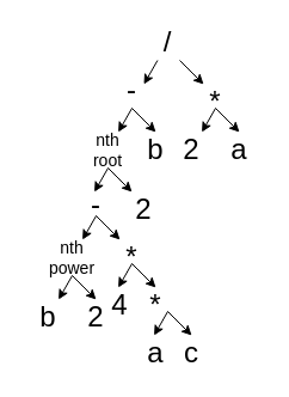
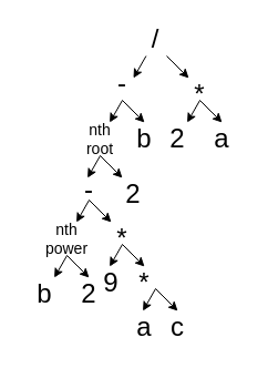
- <mxCell id="30" value="&lt;font style=&quot;font-size: 24px&quot;&gt;4&lt;/font&gt;" style="text;html=1;strokeColor=none;fillColor=none;align=center;verticalAlign=middle;whiteSpace=wrap;rounded=0;" vertex="1" parent="1"><mxGeometry x="80" y="240" width="40" height="30" as="geometry" /></mxCell>
+ <mxCell id="30" value="&lt;font style=&quot;font-size: 24px&quot;&gt;9&lt;/font&gt;" style="text;html=1;strokeColor=none;fillColor=none;align=center;verticalAlign=middle;whiteSpace=wrap;rounded=0;" vertex="1" parent="1"><mxGeometry x="80" y="240" width="40" height="30" as="geometry" /></mxCell>
